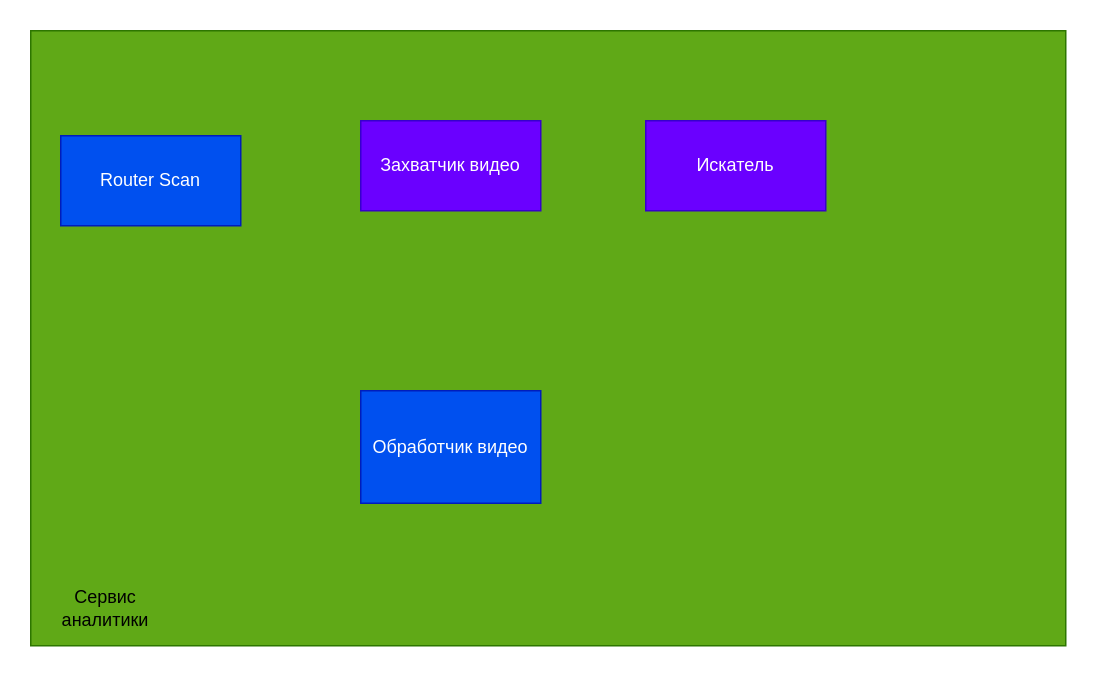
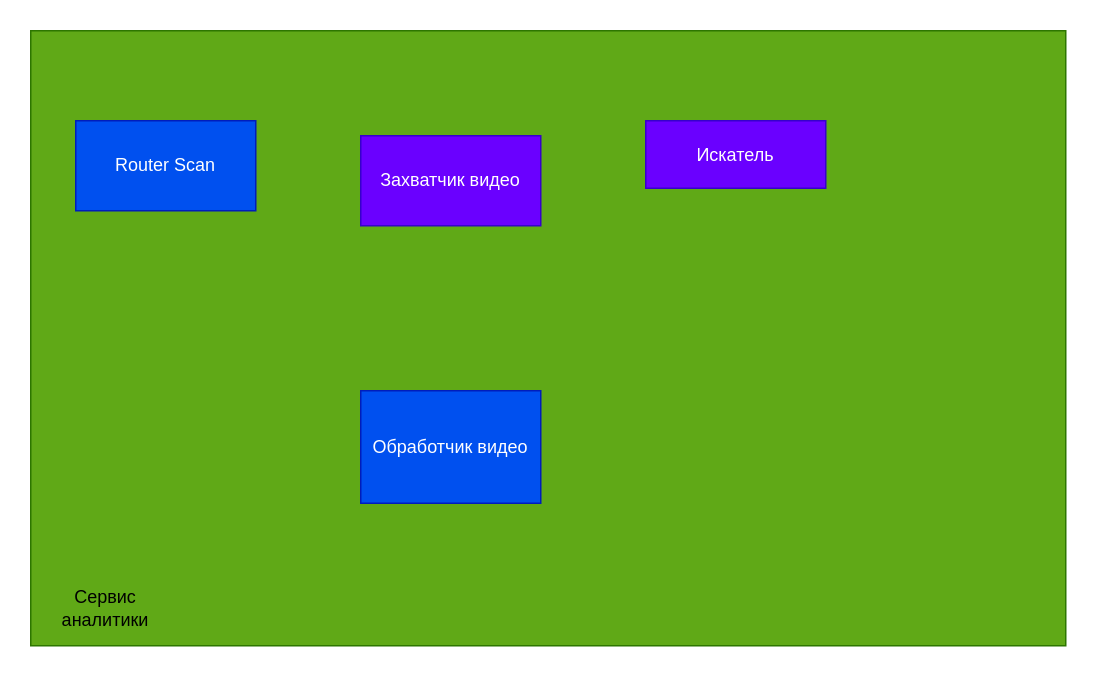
- <mxCell id="7" value="Захватчик видео" style="rounded=0;whiteSpace=wrap;html=1;fillColor=#6a00ff;fontColor=#ffffff;strokeColor=#3700CC;" vertex="1" parent="1"><mxGeometry x="240" y="80" width="120" height="60" as="geometry" /></mxCell>
+ <mxCell id="7" value="Захватчик видео" style="rounded=0;whiteSpace=wrap;html=1;fillColor=#6a00ff;fontColor=#ffffff;strokeColor=#3700CC;" vertex="1" parent="1"><mxGeometry x="240" y="90" width="120" height="60" as="geometry" /></mxCell>
- <mxCell id="6" value="Искатель" style="rounded=0;whiteSpace=wrap;html=1;fillColor=#6a00ff;fontColor=#ffffff;strokeColor=#3700CC;" vertex="1" parent="1"><mxGeometry x="430" y="80" width="120" height="60" as="geometry" /></mxCell>
+ <mxCell id="6" value="Искатель" style="rounded=0;whiteSpace=wrap;html=1;fillColor=#6a00ff;fontColor=#ffffff;strokeColor=#3700CC;" vertex="1" parent="1"><mxGeometry x="430" y="80" width="120" height="45" as="geometry" /></mxCell>
- <mxCell id="4" value="Router Scan&lt;br&gt;" style="rounded=0;whiteSpace=wrap;html=1;fillColor=#0050ef;fontColor=#ffffff;strokeColor=#001DBC;movable=0;resizable=0;rotatable=0;deletable=0;editable=0;connectable=0;" vertex="1" parent="1"><mxGeometry x="40" y="90" width="120" height="60" as="geometry" /></mxCell>
+ <mxCell id="4" value="Router Scan&lt;br&gt;" style="rounded=0;whiteSpace=wrap;html=1;fillColor=#0050ef;fontColor=#ffffff;strokeColor=#001DBC;movable=0;resizable=0;rotatable=0;deletable=0;editable=0;connectable=0;" vertex="1" parent="1"><mxGeometry x="50" y="80" width="120" height="60" as="geometry" /></mxCell>
